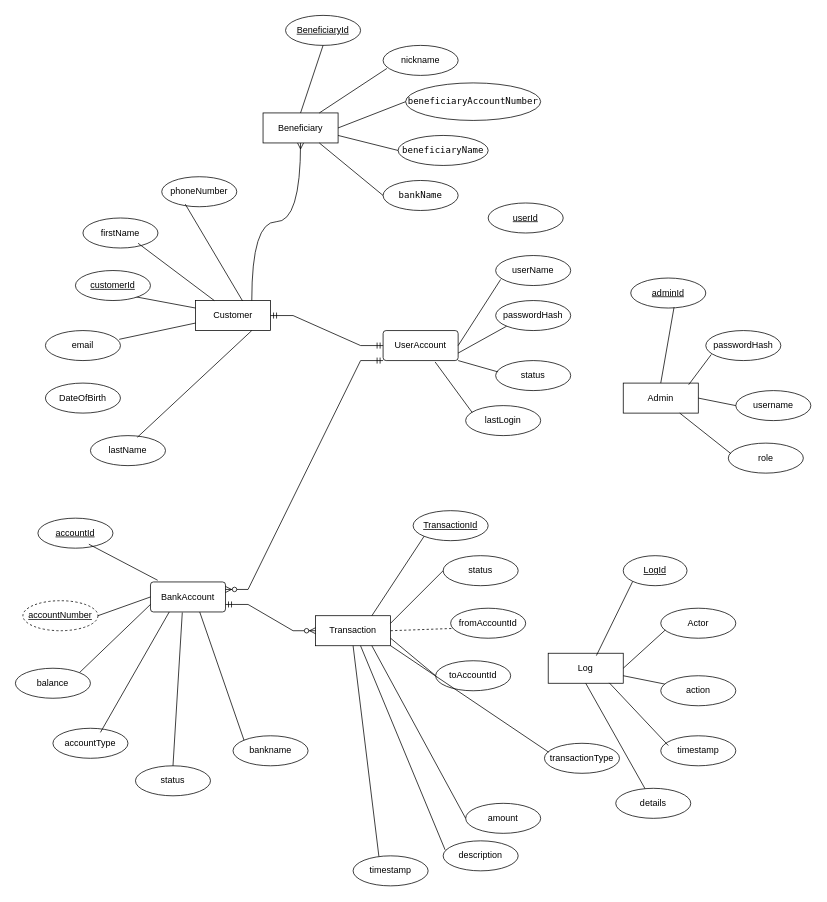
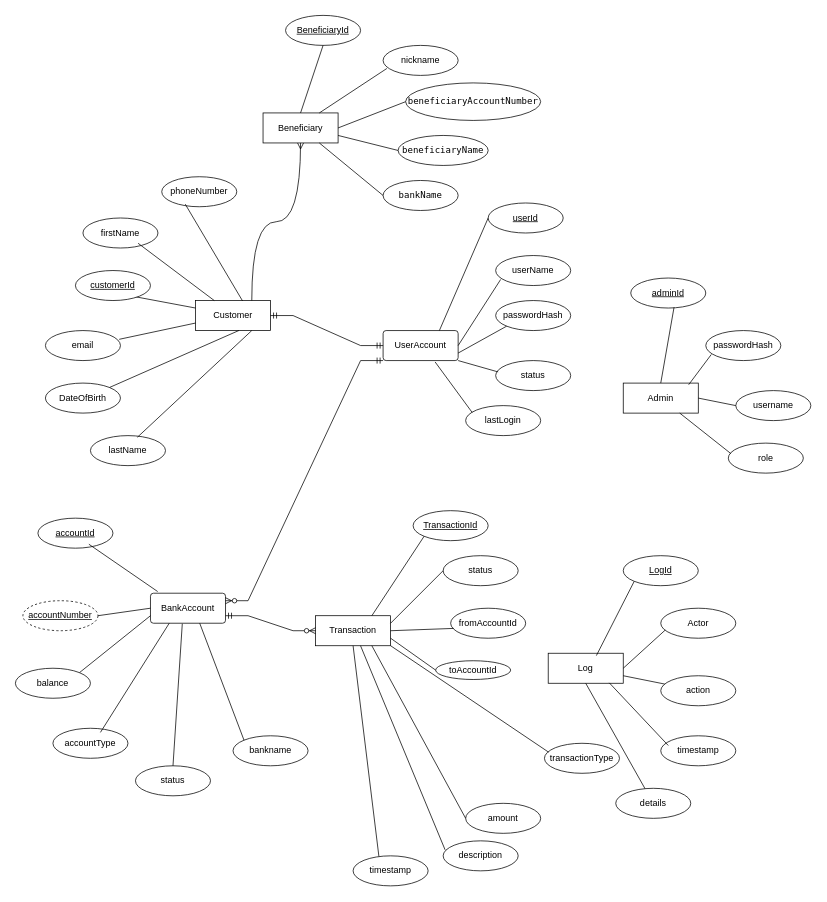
+ <mxCell id="68" value="" style="endArrow=none;html=1;rounded=0;entryX=0;entryY=0.5;entryDx=0;entryDy=0;exitX=0.75;exitY=0;exitDx=0;exitDy=0;" edge="1" parent="1" source="63" target="73"><mxGeometry relative="1" as="geometry"><mxPoint x="290" y="440" as="sourcePoint" /><mxPoint x="655.3" y="310.52" as="targetPoint" /></mxGeometry></mxCell>
+ <mxCell id="19" value="" style="endArrow=none;html=1;rounded=0;entryX=0.58;entryY=0.996;entryDx=0;entryDy=0;entryPerimeter=0;exitX=1;exitY=0;exitDx=0;exitDy=0;" parent="1" source="7" target="2" edge="1"><mxGeometry relative="1" as="geometry"><mxPoint x="720" y="744" as="sourcePoint" /><mxPoint x="778" y="620" as="targetPoint" /></mxGeometry></mxCell>
- <mxCell id="40" value="LogId" style="ellipse;whiteSpace=wrap;html=1;align=center;fontStyle=4;" vertex="1" parent="1"><mxGeometry x="830" y="740" width="85" height="40" as="geometry" /></mxCell>
+ <mxCell id="40" value="LogId" style="ellipse;whiteSpace=wrap;html=1;align=center;fontStyle=4;" vertex="1" parent="1"><mxGeometry x="830" y="740" width="100" height="40" as="geometry" /></mxCell>
- <mxCell id="8" value="BankAccount" style="rounded=1;arcSize=10;whiteSpace=wrap;html=1;align=center;" parent="1" vertex="1"><mxGeometry x="200" y="775" width="100" height="40" as="geometry" /></mxCell>
+ <mxCell id="8" value="BankAccount" style="rounded=1;arcSize=10;whiteSpace=wrap;html=1;align=center;" parent="1" vertex="1"><mxGeometry x="200" y="790" width="100" height="40" as="geometry" /></mxCell>
- <mxCell id="48" value="" style="endArrow=none;html=1;rounded=0;exitX=1;exitY=0.5;exitDx=0;exitDy=0;entryX=0.04;entryY=0.673;entryDx=0;entryDy=0;entryPerimeter=0;dashed=1;" edge="1" parent="1" source="26" target="27"><mxGeometry relative="1" as="geometry"><mxPoint x="480" y="1010" as="sourcePoint" /><mxPoint x="640" y="1010" as="targetPoint" /></mxGeometry></mxCell>
+ <mxCell id="48" value="" style="endArrow=none;html=1;rounded=0;exitX=1;exitY=0.5;exitDx=0;exitDy=0;entryX=0.04;entryY=0.673;entryDx=0;entryDy=0;entryPerimeter=0;" edge="1" parent="1" source="26" target="27"><mxGeometry relative="1" as="geometry"><mxPoint x="480" y="1010" as="sourcePoint" /><mxPoint x="640" y="1010" as="targetPoint" /></mxGeometry></mxCell>
- <mxCell id="30" value="toAccountId" style="ellipse;whiteSpace=wrap;html=1;align=center;" parent="1" vertex="1"><mxGeometry x="580" y="880" width="100" height="40" as="geometry" /></mxCell>
+ <mxCell id="30" value="toAccountId" style="ellipse;whiteSpace=wrap;html=1;align=center;" parent="1" vertex="1"><mxGeometry x="580" y="880" width="100" height="25" as="geometry" /></mxCell>
